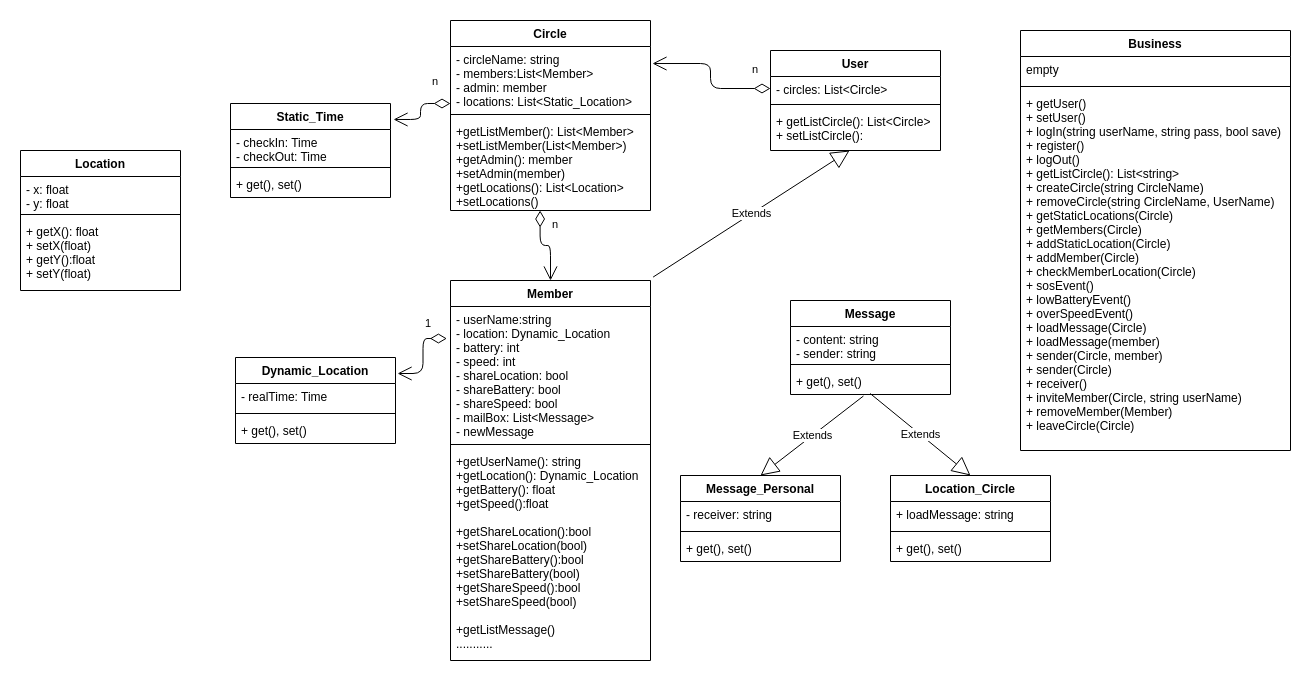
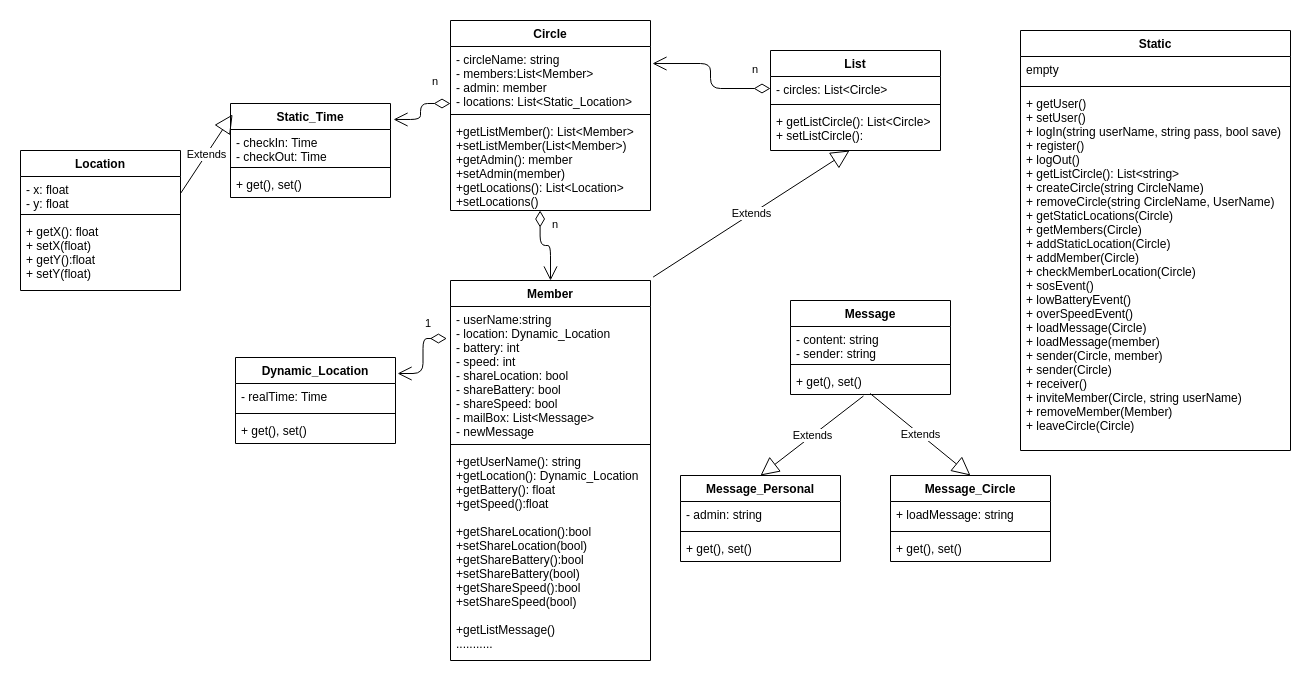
- <mxCell id="24" value="Business" style="swimlane;fontStyle=1;align=center;verticalAlign=top;childLayout=stackLayout;horizontal=1;startSize=26;horizontalStack=0;resizeParent=1;resizeParentMax=0;resizeLast=0;collapsible=1;marginBottom=0;" parent="1" vertex="1"><mxGeometry x="1020" y="30" width="270" height="420" as="geometry" /></mxCell>
+ <mxCell id="24" value="Static" style="swimlane;fontStyle=1;align=center;verticalAlign=top;childLayout=stackLayout;horizontal=1;startSize=26;horizontalStack=0;resizeParent=1;resizeParentMax=0;resizeLast=0;collapsible=1;marginBottom=0;" parent="1" vertex="1"><mxGeometry x="1020" y="30" width="270" height="420" as="geometry" /></mxCell>
- <mxCell id="19" value="User" style="swimlane;fontStyle=1;align=center;verticalAlign=top;childLayout=stackLayout;horizontal=1;startSize=26;horizontalStack=0;resizeParent=1;resizeParentMax=0;resizeLast=0;collapsible=1;marginBottom=0;" parent="1" vertex="1"><mxGeometry x="770" y="50" width="170" height="100" as="geometry" /></mxCell>
+ <mxCell id="19" value="List" style="swimlane;fontStyle=1;align=center;verticalAlign=top;childLayout=stackLayout;horizontal=1;startSize=26;horizontalStack=0;resizeParent=1;resizeParentMax=0;resizeLast=0;collapsible=1;marginBottom=0;" parent="1" vertex="1"><mxGeometry x="770" y="50" width="170" height="100" as="geometry" /></mxCell>
+ <mxCell id="37" value="Extends" style="endArrow=block;endSize=16;endFill=0;html=1;exitX=1;exitY=0.5;exitDx=0;exitDy=0;entryX=0.013;entryY=0.117;entryDx=0;entryDy=0;entryPerimeter=0;" parent="1" source="12" target="33" edge="1"><mxGeometry width="160" relative="1" as="geometry"><mxPoint x="235" y="230" as="sourcePoint" /><mxPoint x="395" y="230" as="targetPoint" /></mxGeometry></mxCell>
- <mxCell id="44" value="Location_Circle" style="swimlane;fontStyle=1;align=center;verticalAlign=top;childLayout=stackLayout;horizontal=1;startSize=26;horizontalStack=0;resizeParent=1;resizeParentMax=0;resizeLast=0;collapsible=1;marginBottom=0;" parent="1" vertex="1"><mxGeometry x="890" y="475" width="160" height="86" as="geometry" /></mxCell>
+ <mxCell id="44" value="Message_Circle" style="swimlane;fontStyle=1;align=center;verticalAlign=top;childLayout=stackLayout;horizontal=1;startSize=26;horizontalStack=0;resizeParent=1;resizeParentMax=0;resizeLast=0;collapsible=1;marginBottom=0;" parent="1" vertex="1"><mxGeometry x="890" y="475" width="160" height="86" as="geometry" /></mxCell>
- <mxCell id="41" value="- receiver: string" style="text;strokeColor=none;fillColor=none;align=left;verticalAlign=top;spacingLeft=4;spacingRight=4;overflow=hidden;rotatable=0;points=[[0,0.5],[1,0.5]];portConstraint=eastwest;" parent="40" vertex="1"><mxGeometry y="26" width="160" height="26" as="geometry" /></mxCell>
+ <mxCell id="41" value="- admin: string" style="text;strokeColor=none;fillColor=none;align=left;verticalAlign=top;spacingLeft=4;spacingRight=4;overflow=hidden;rotatable=0;points=[[0,0.5],[1,0.5]];portConstraint=eastwest;" parent="40" vertex="1"><mxGeometry y="26" width="160" height="26" as="geometry" /></mxCell>
